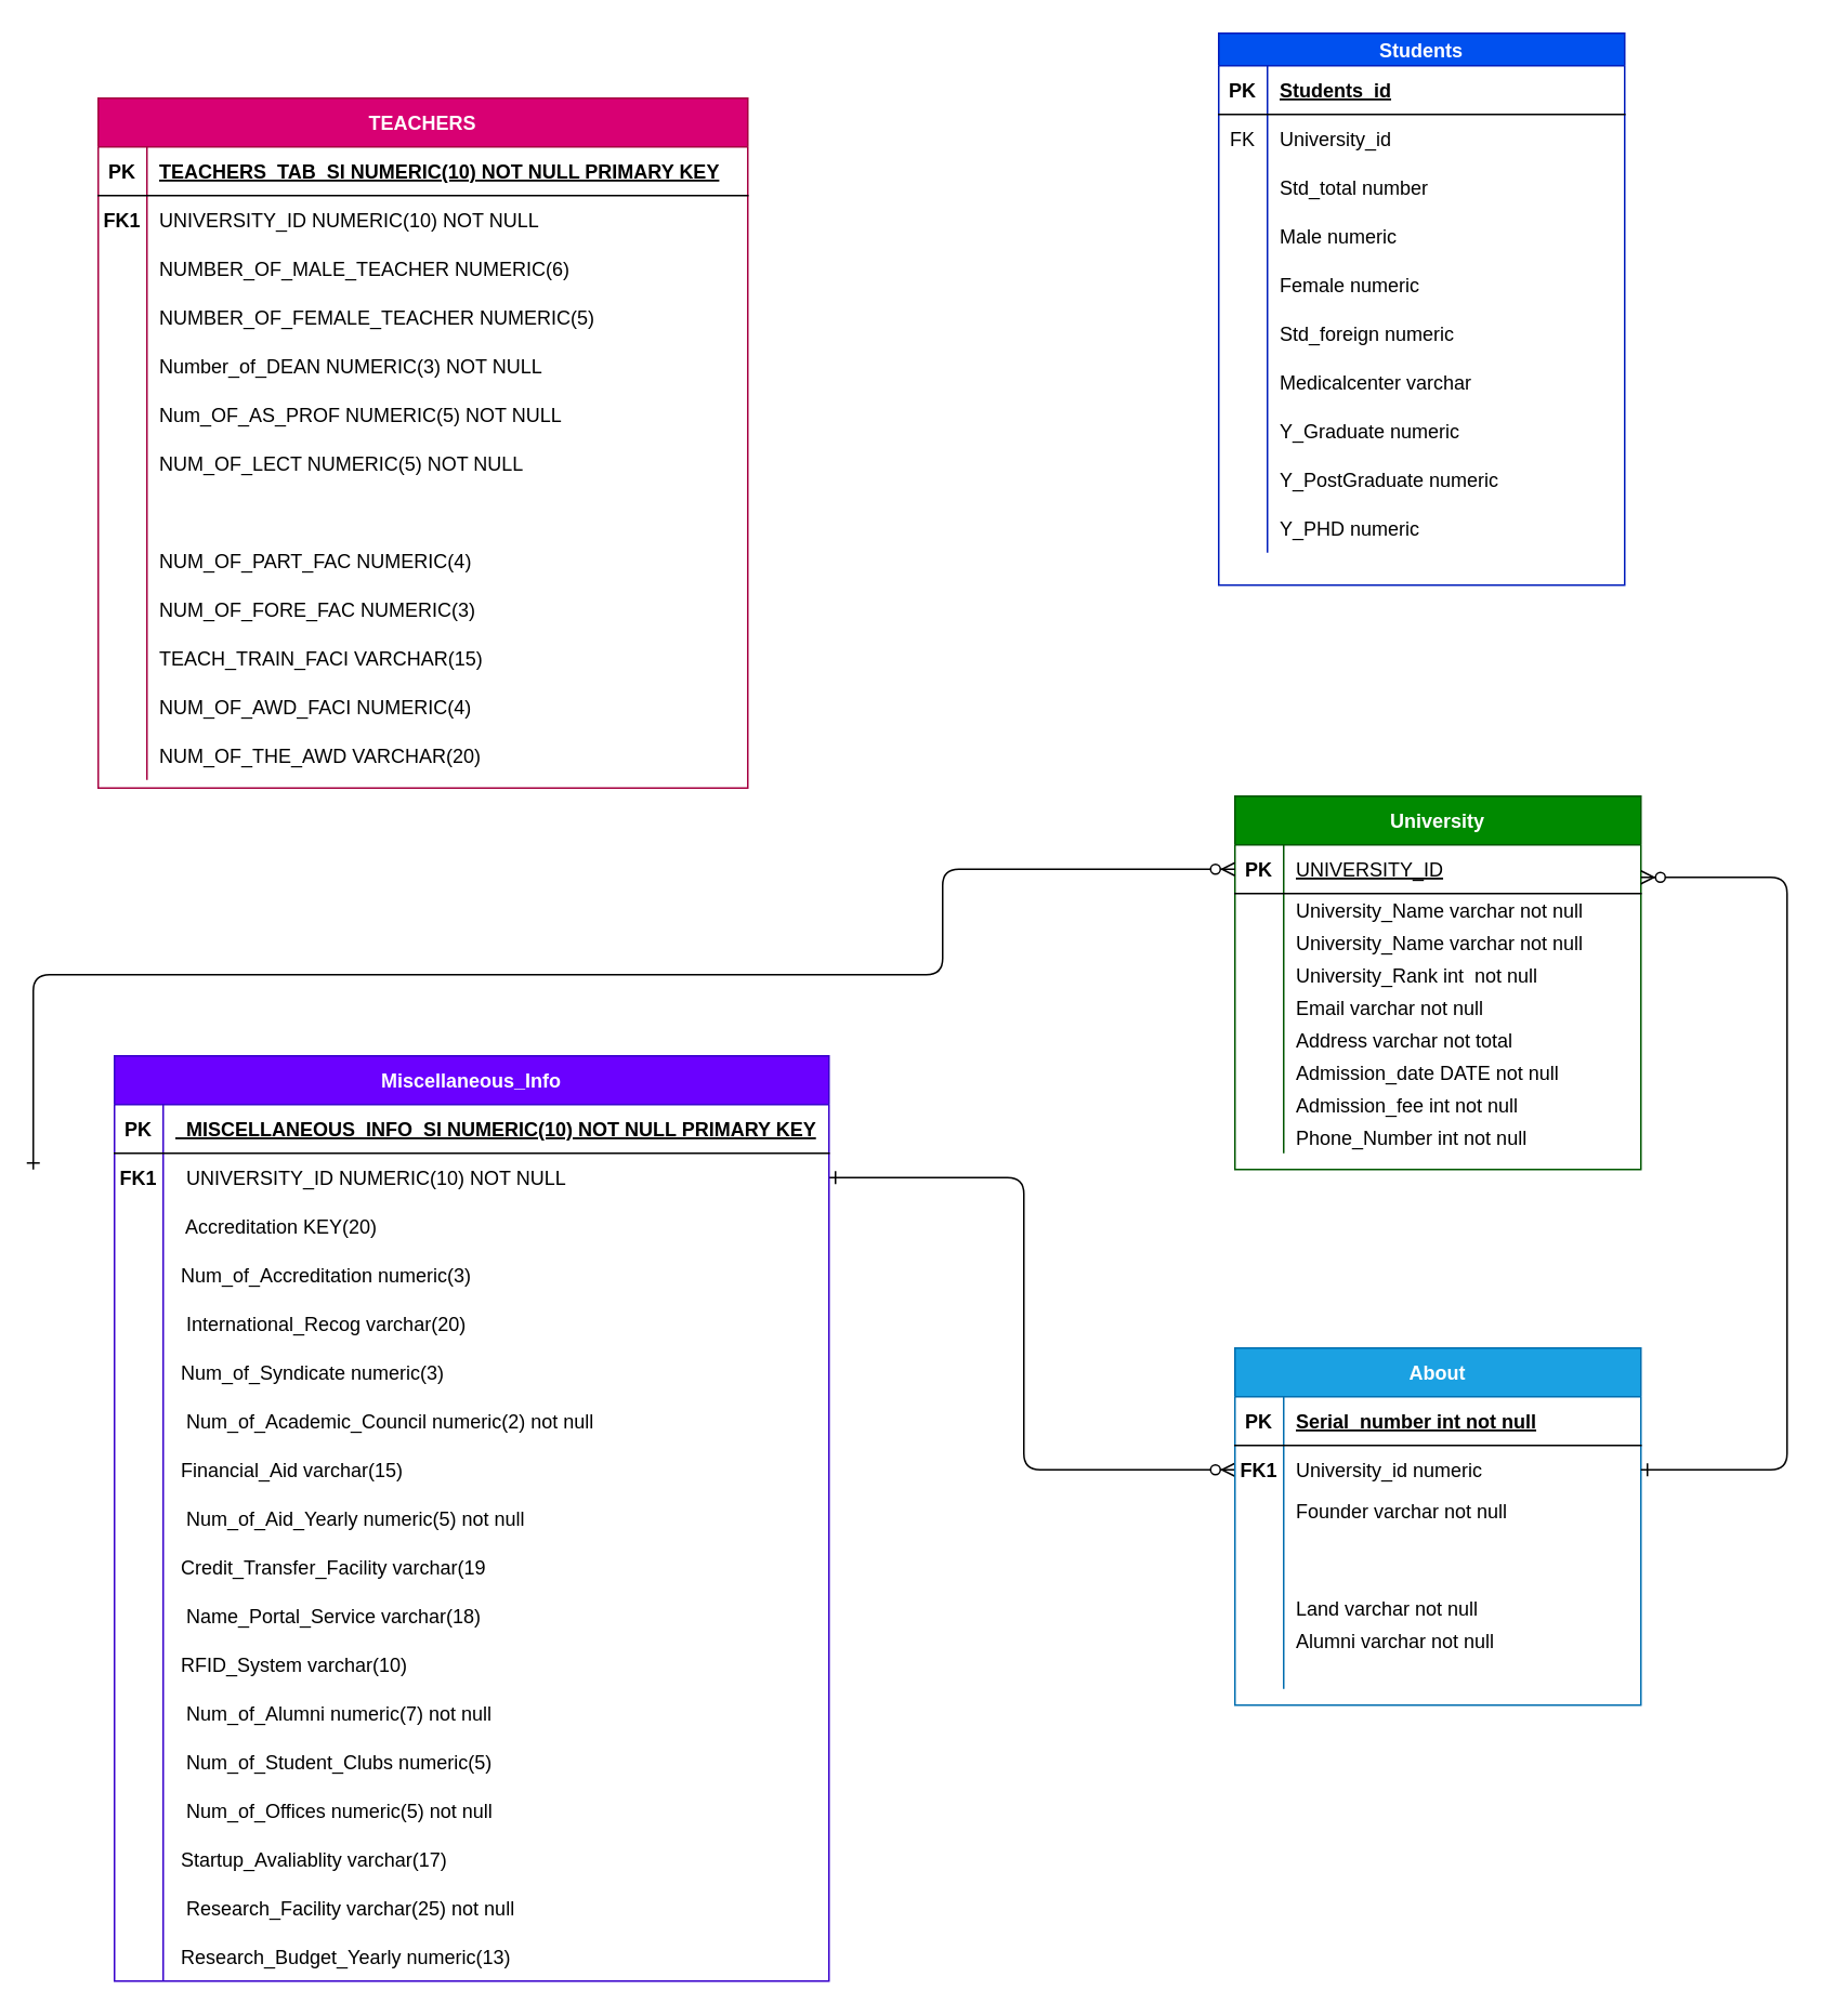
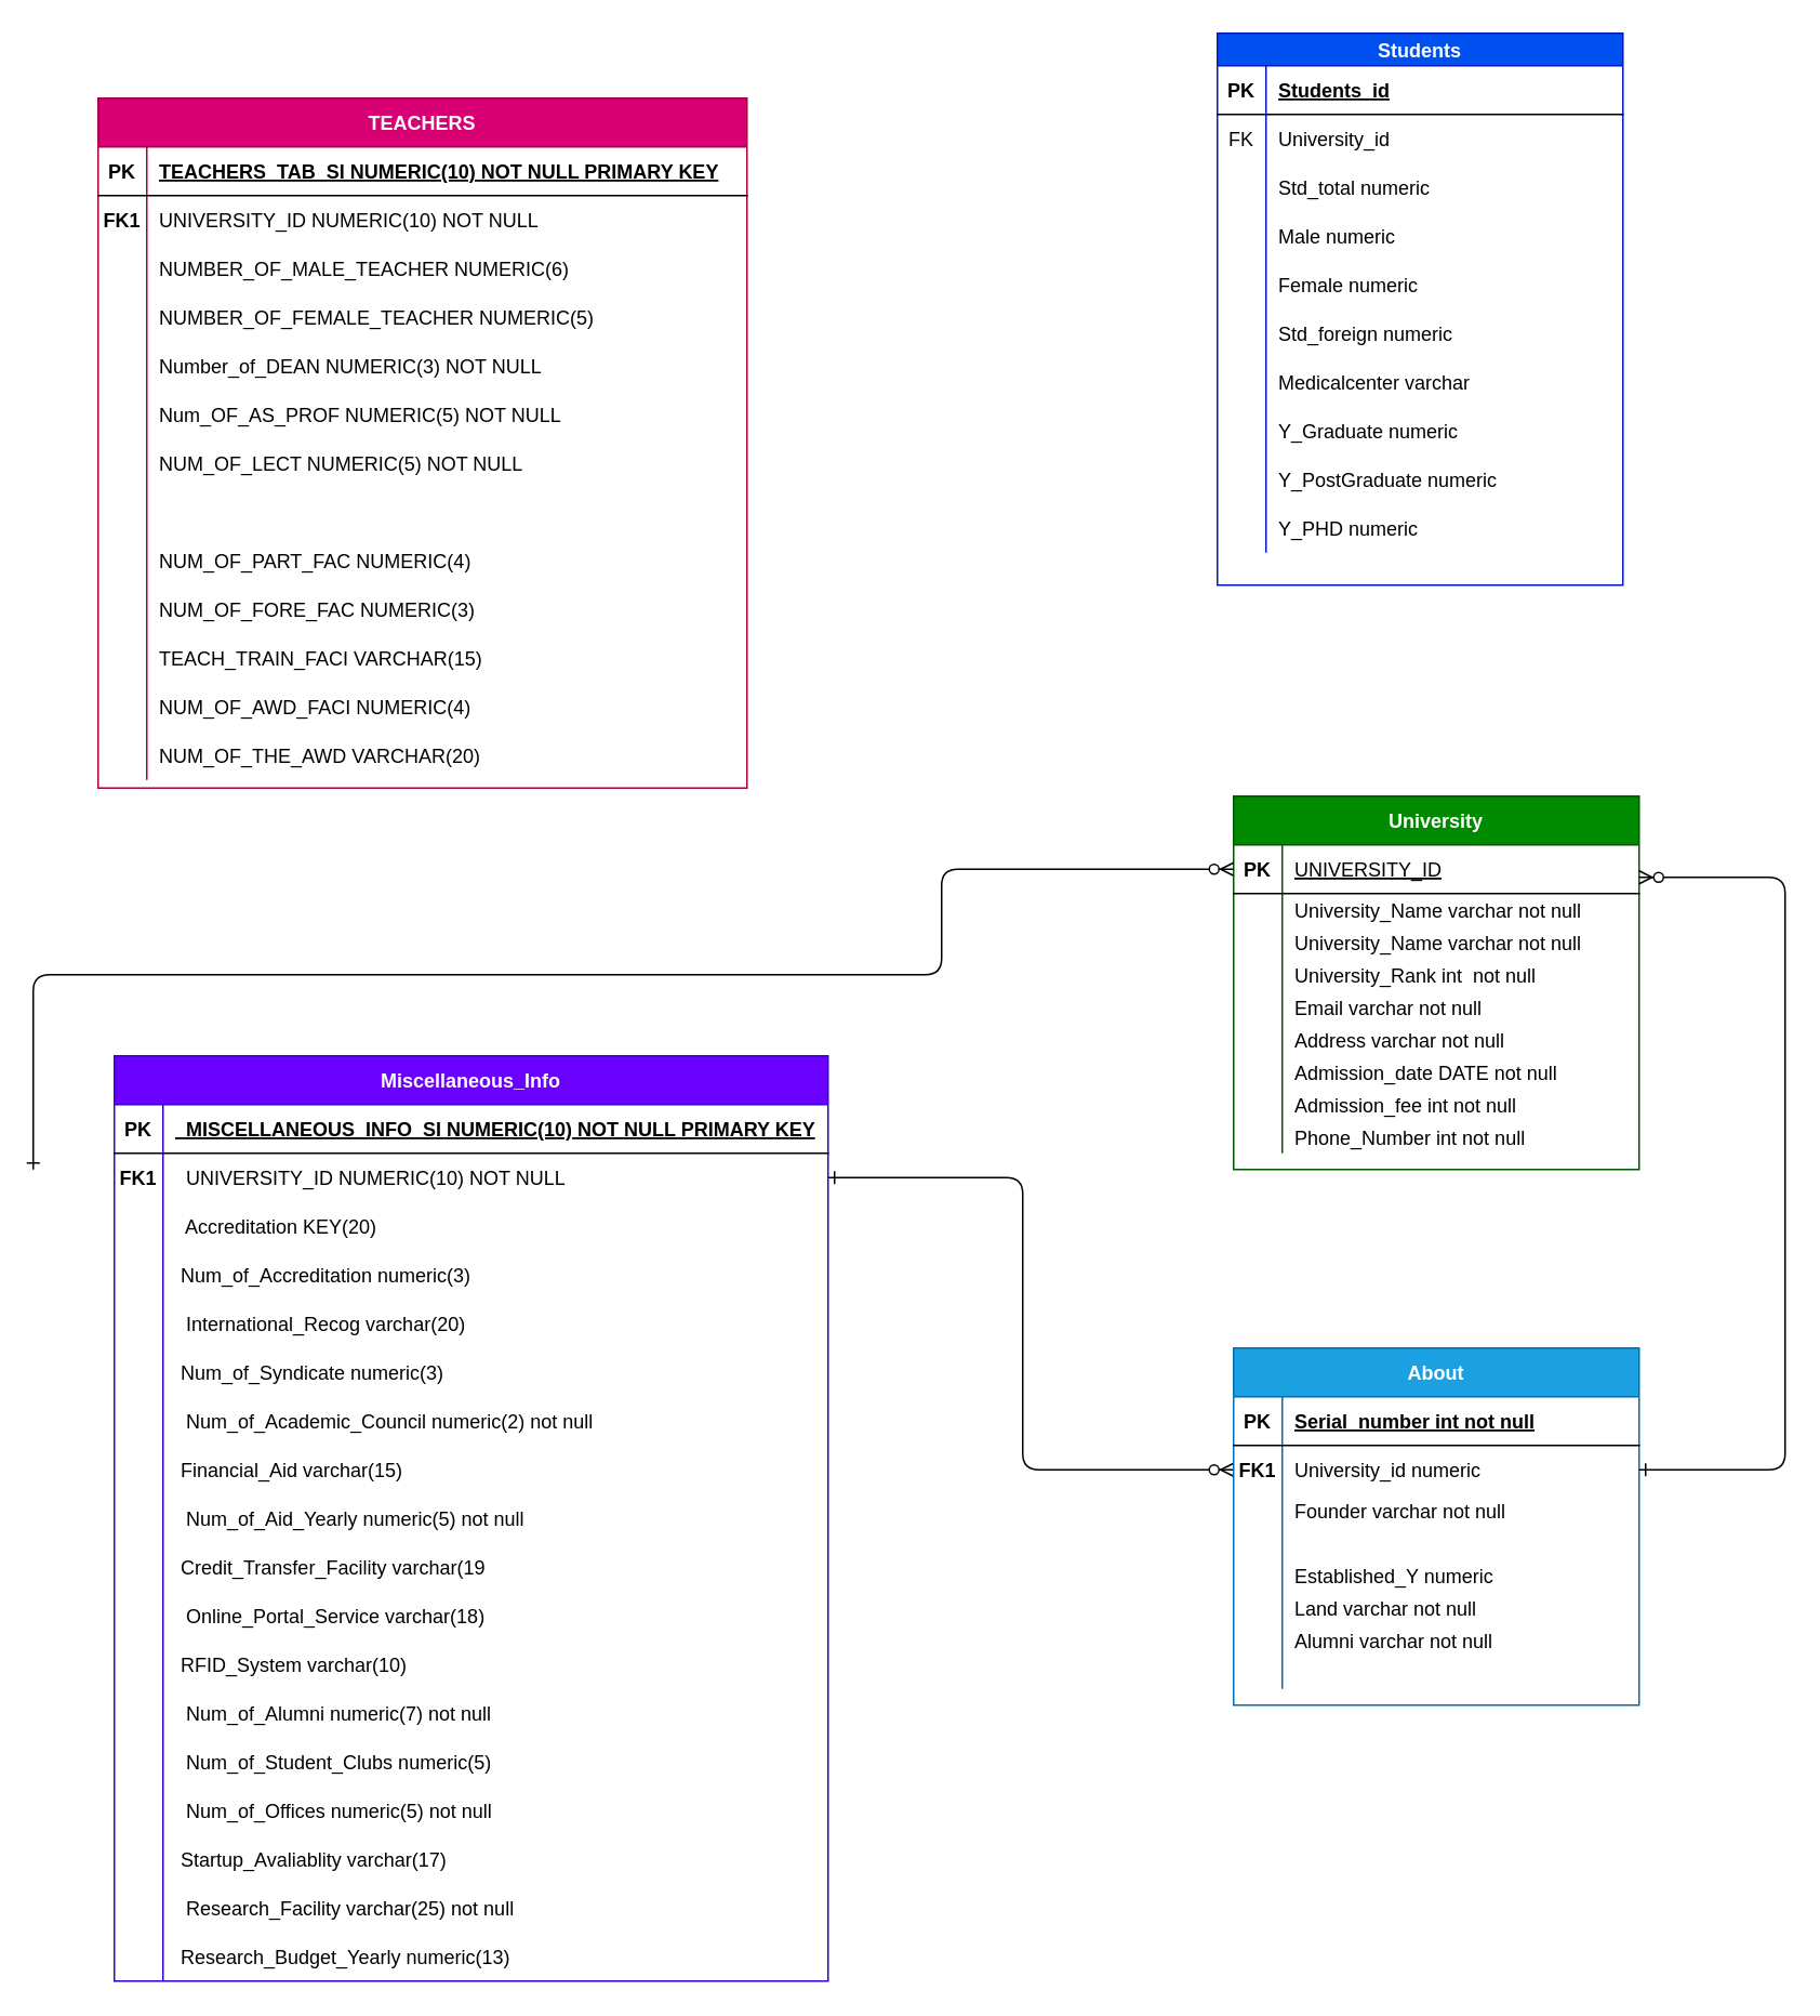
- <mxCell id="158" value="Std_total number" style="shape=partialRectangle;overflow=hidden;connectable=0;fillColor=none;top=0;left=0;bottom=0;right=0;align=left;spacingLeft=6;" vertex="1" parent="156"><mxGeometry x="30" width="220" height="30" as="geometry" /></mxCell>
+ <mxCell id="158" value="Std_total numeric" style="shape=partialRectangle;overflow=hidden;connectable=0;fillColor=none;top=0;left=0;bottom=0;right=0;align=left;spacingLeft=6;" vertex="1" parent="156"><mxGeometry x="30" width="220" height="30" as="geometry" /></mxCell>
- <mxCell id="115" value="Address varchar not total" style="shape=partialRectangle;overflow=hidden;connectable=0;fillColor=none;top=0;left=0;bottom=0;right=0;align=left;spacingLeft=6;strokeWidth=5;" vertex="1" parent="113"><mxGeometry x="30" width="220" height="20" as="geometry" /></mxCell>
+ <mxCell id="115" value="Address varchar not null" style="shape=partialRectangle;overflow=hidden;connectable=0;fillColor=none;top=0;left=0;bottom=0;right=0;align=left;spacingLeft=6;strokeWidth=5;" vertex="1" parent="113"><mxGeometry x="30" width="220" height="20" as="geometry" /></mxCell>
+ <mxCell id="139" value="Established_Y numeric" style="shape=partialRectangle;overflow=hidden;connectable=0;fillColor=none;top=0;left=0;bottom=0;right=0;align=left;spacingLeft=6;strokeWidth=5;" vertex="1" parent="137"><mxGeometry x="30" width="220" height="20" as="geometry" /></mxCell>
- <mxCell id="36" value="  Name_Portal_Service varchar(18)" style="shape=partialRectangle;overflow=hidden;connectable=0;fillColor=none;top=0;left=0;bottom=0;right=0;align=left;spacingLeft=6;" parent="34" vertex="1"><mxGeometry x="30" width="410" height="30" as="geometry" /></mxCell>
+ <mxCell id="36" value="  Online_Portal_Service varchar(18)" style="shape=partialRectangle;overflow=hidden;connectable=0;fillColor=none;top=0;left=0;bottom=0;right=0;align=left;spacingLeft=6;" parent="34" vertex="1"><mxGeometry x="30" width="410" height="30" as="geometry" /></mxCell>
